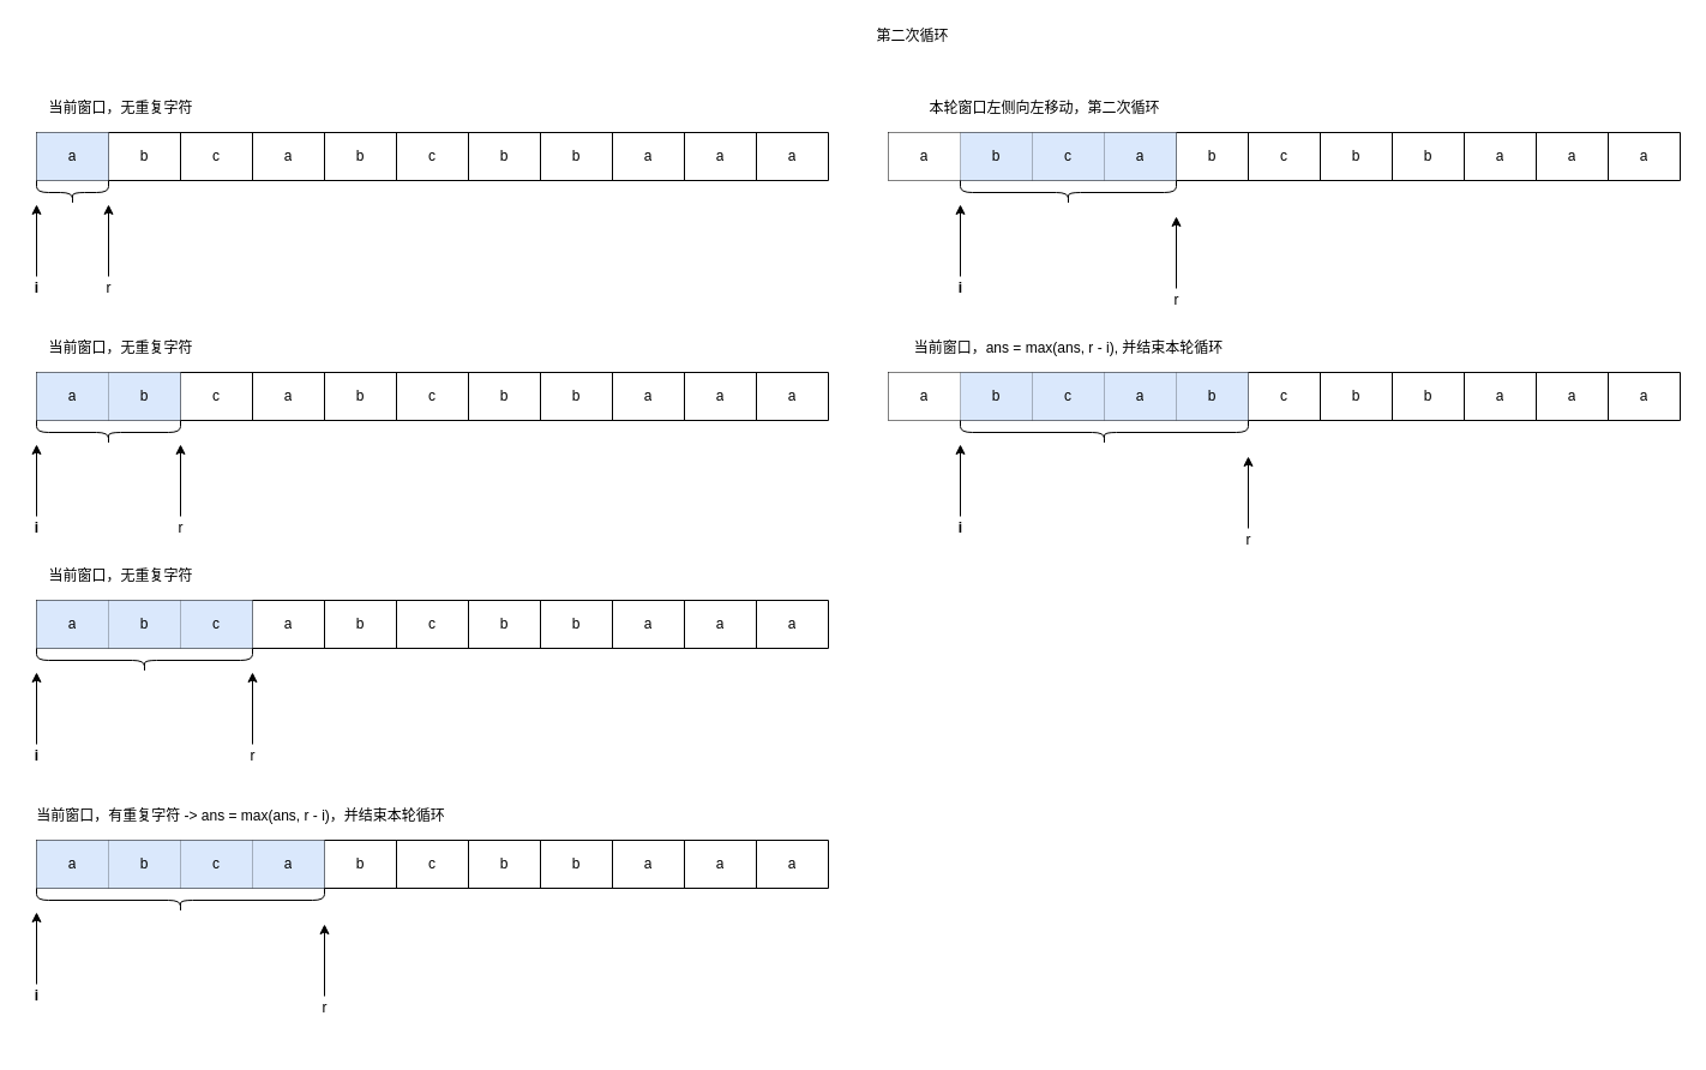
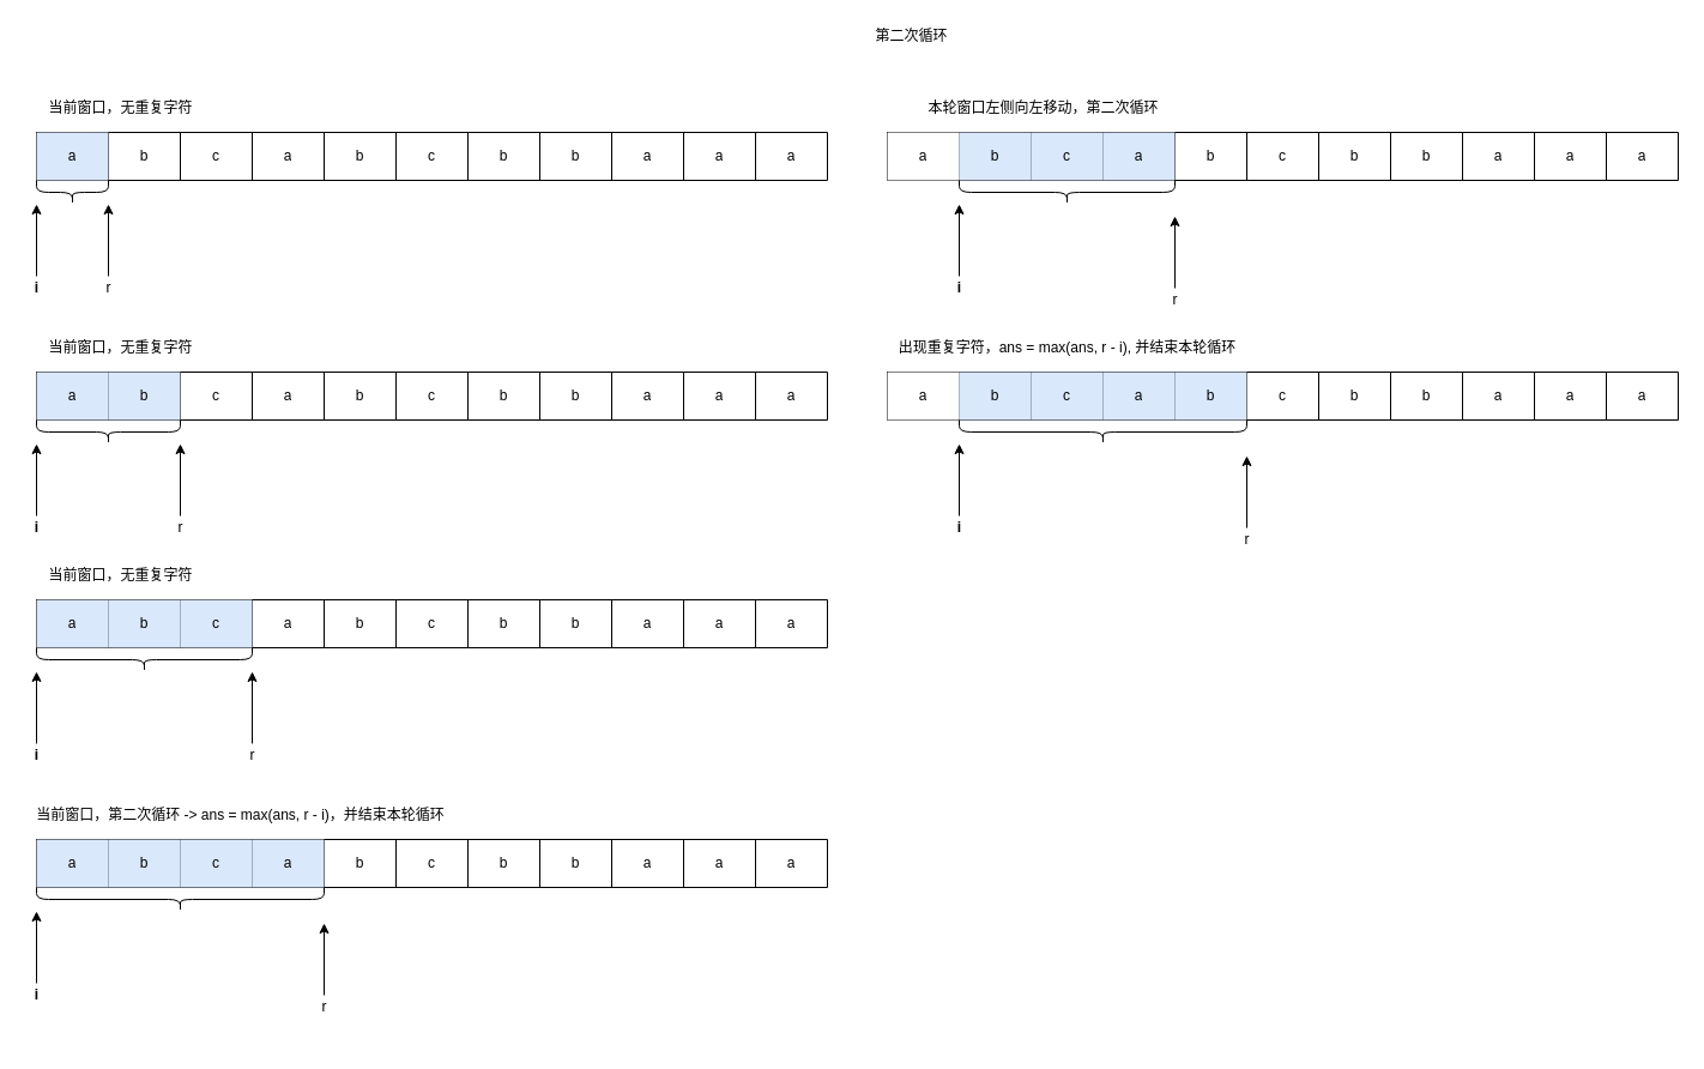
- <mxCell id="116" value="当前窗口，ans = max(ans, r - i), 并结束本轮循环" style="text;html=1;align=center;verticalAlign=middle;resizable=0;points=[];autosize=1;" vertex="1" parent="1"><mxGeometry x="740" y="280" width="300" height="20" as="geometry" /></mxCell>
+ <mxCell id="116" value="出现重复字符，ans = max(ans, r - i), 并结束本轮循环" style="text;html=1;align=center;verticalAlign=middle;resizable=0;points=[];autosize=1;" vertex="1" parent="1"><mxGeometry x="740" y="280" width="300" height="20" as="geometry" /></mxCell>
- <mxCell id="77" value="当前窗口，有重复字符 -&amp;gt; ans = max(ans, r - i)，并结束本轮循环" style="text;html=1;align=center;verticalAlign=middle;resizable=0;points=[];autosize=1;" vertex="1" parent="1"><mxGeometry x="20" y="670" width="360" height="20" as="geometry" /></mxCell>
+ <mxCell id="77" value="当前窗口，第二次循环 -&amp;gt; ans = max(ans, r - i)，并结束本轮循环" style="text;html=1;align=center;verticalAlign=middle;resizable=0;points=[];autosize=1;" vertex="1" parent="1"><mxGeometry x="20" y="670" width="360" height="20" as="geometry" /></mxCell>
